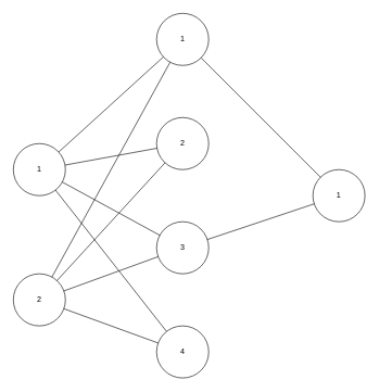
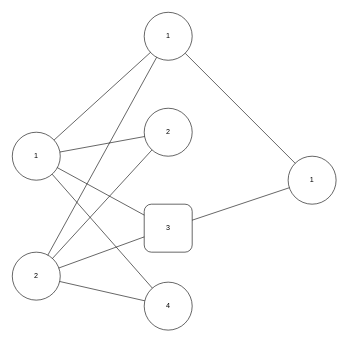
- <mxCell id="7" value="3" style="ellipse;whiteSpace=wrap;html=1;aspect=fixed;" vertex="1" parent="1"><mxGeometry x="240" y="340" width="80" height="80" as="geometry" /></mxCell>
+ <mxCell id="7" value="3" style="whiteSpace=wrap;html=1;aspect=fixed;rounded=1;" vertex="1" parent="1"><mxGeometry x="240" y="340" width="80" height="80" as="geometry" /></mxCell>
- <mxCell id="6" value="4" style="ellipse;whiteSpace=wrap;html=1;aspect=fixed;" vertex="1" parent="1"><mxGeometry x="240" y="500" width="80" height="80" as="geometry" /></mxCell>
+ <mxCell id="6" value="4" style="ellipse;whiteSpace=wrap;html=1;aspect=fixed;" vertex="1" parent="1"><mxGeometry x="240" y="470" width="80" height="80" as="geometry" /></mxCell>
